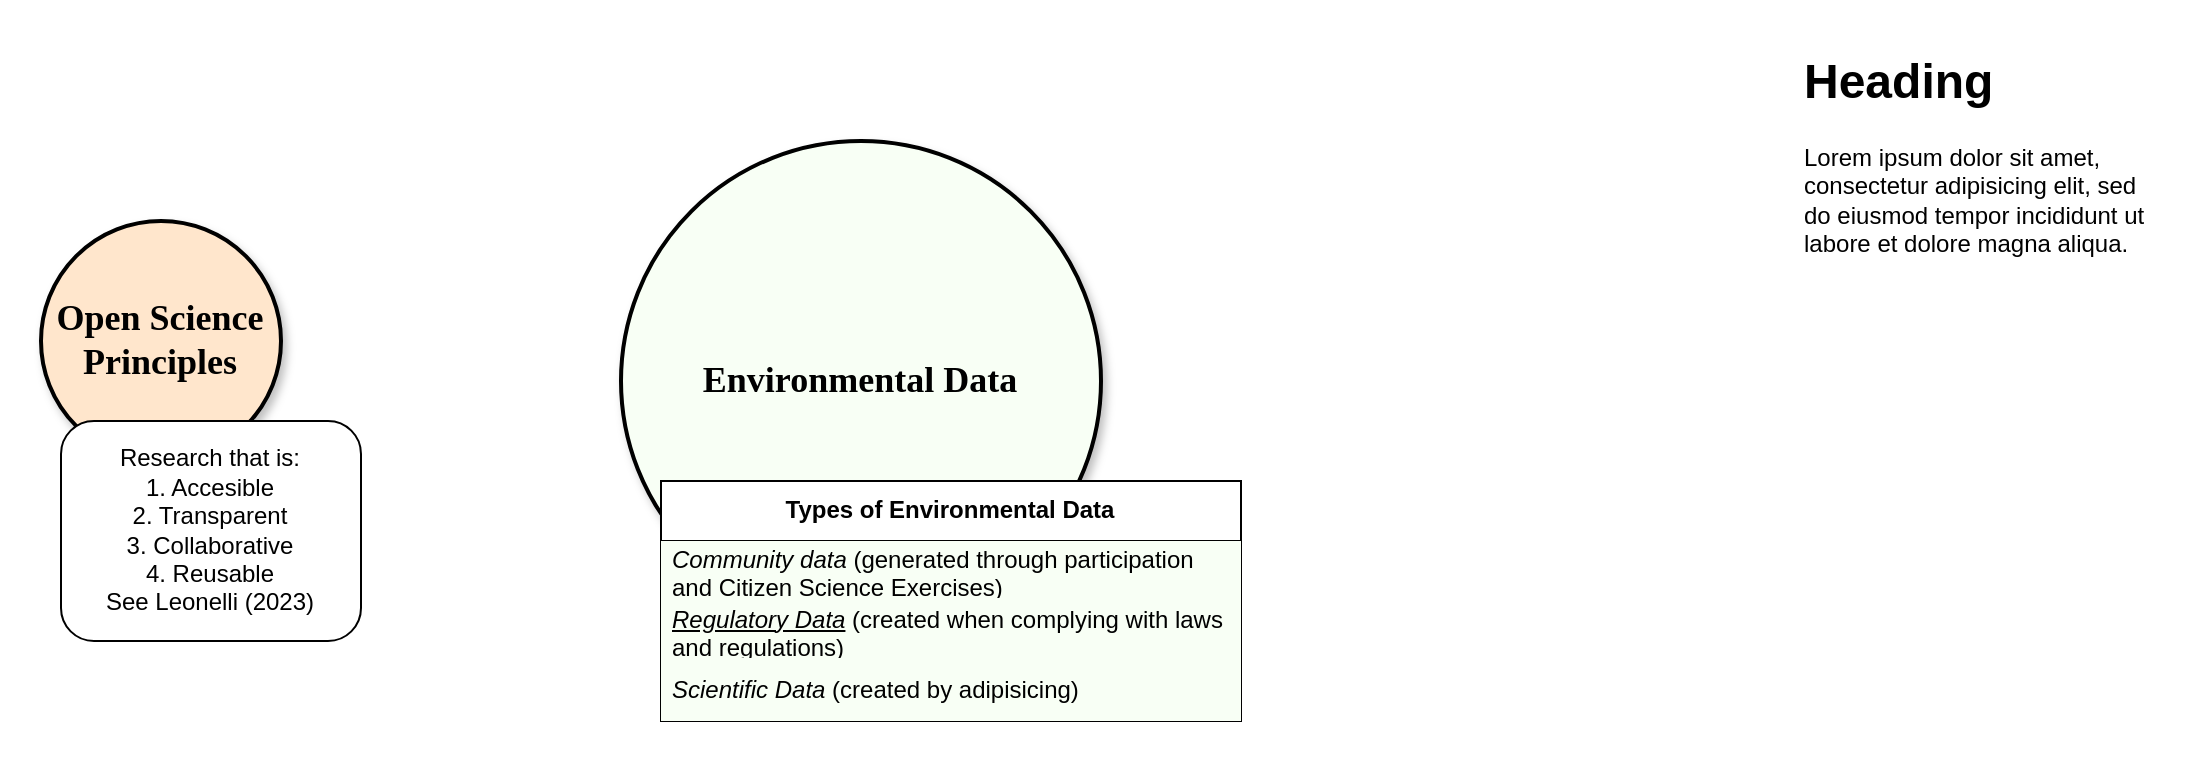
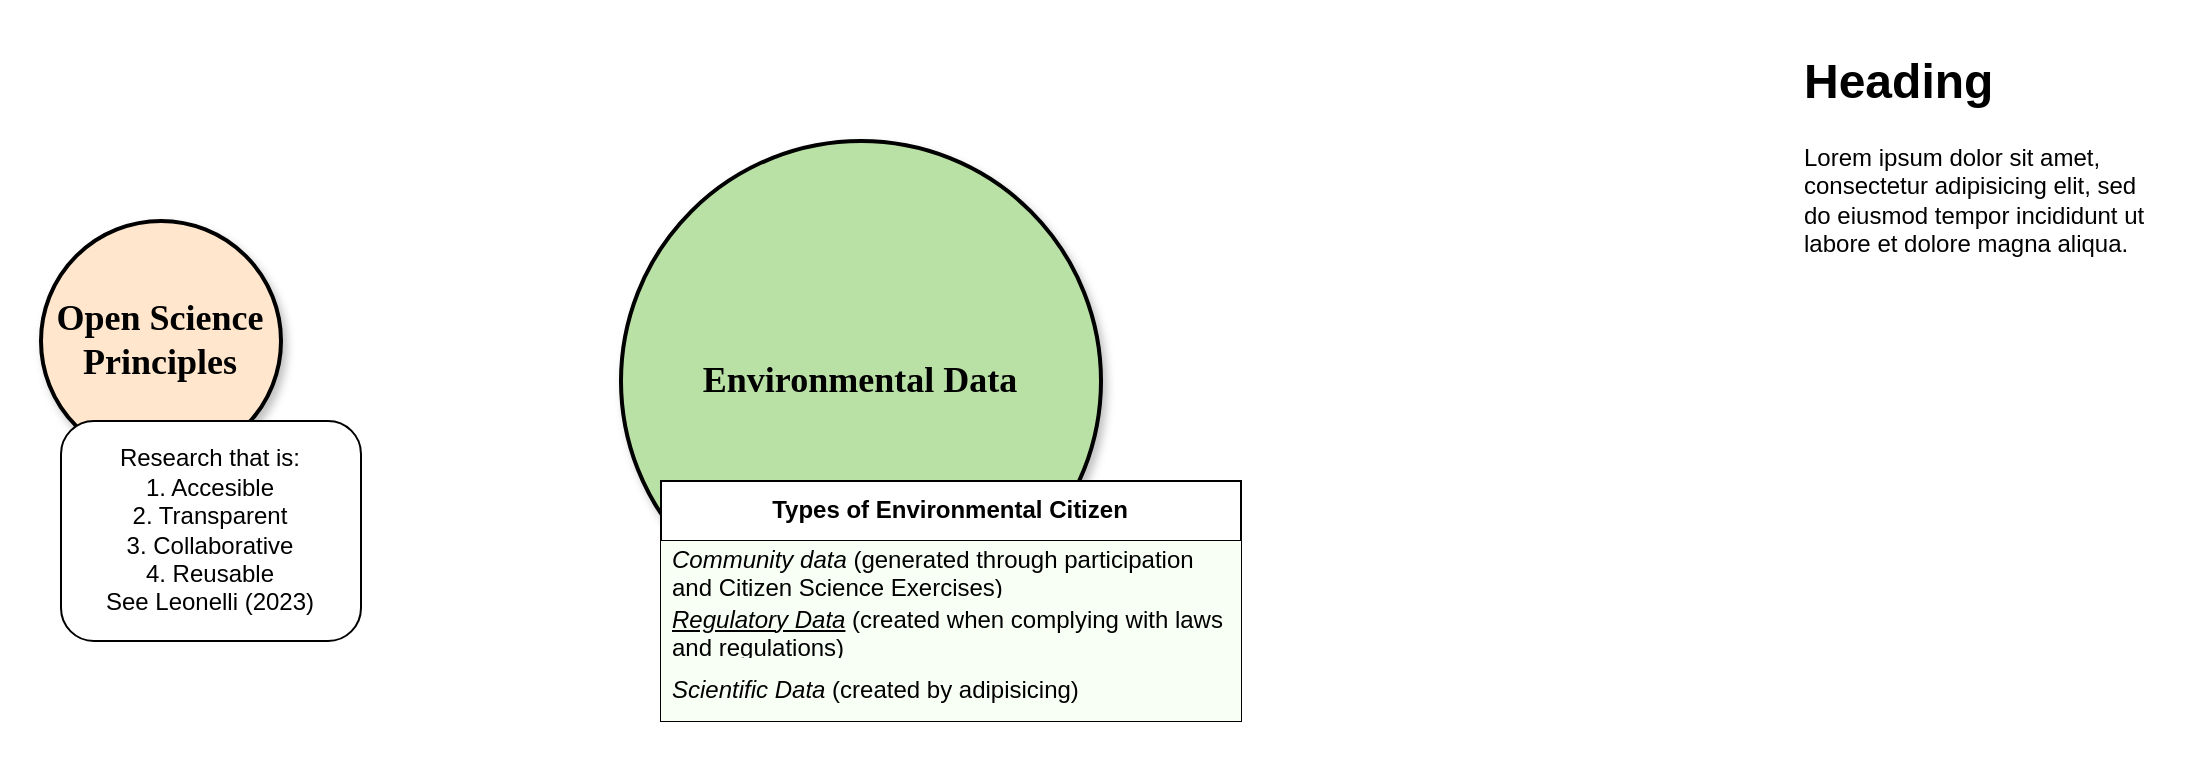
- <mxCell id="2" value="&lt;div&gt;&lt;font style=&quot;font-size: 18px;&quot;&gt;&lt;b&gt;Environmental Data&lt;/b&gt;&lt;/font&gt;&lt;/div&gt;" style="ellipse;whiteSpace=wrap;html=1;rounded=1;shadow=1;comic=0;labelBackgroundColor=none;strokeWidth=2;fontFamily=Verdana;fontSize=12;align=center;fillColor=#f8fff5;" vertex="1" parent="1"><mxGeometry x="310" y="70" width="240" height="240" as="geometry" /></mxCell>
+ <mxCell id="2" value="&lt;div&gt;&lt;font style=&quot;font-size: 18px;&quot;&gt;&lt;b&gt;Environmental Data&lt;/b&gt;&lt;/font&gt;&lt;/div&gt;" style="ellipse;whiteSpace=wrap;html=1;rounded=1;shadow=1;comic=0;labelBackgroundColor=none;strokeWidth=2;fontFamily=Verdana;fontSize=12;align=center;fillColor=#B9E0A5;" vertex="1" parent="1"><mxGeometry x="310" y="70" width="240" height="240" as="geometry" /></mxCell>
- <mxCell id="5" value="&lt;div&gt;&lt;b&gt;Types of Environmental Data&lt;/b&gt;&lt;/div&gt;" style="swimlane;fontStyle=0;childLayout=stackLayout;horizontal=1;startSize=30;horizontalStack=0;resizeParent=1;resizeParentMax=0;resizeLast=0;collapsible=1;marginBottom=0;whiteSpace=wrap;html=1;" vertex="1" parent="1"><mxGeometry x="330" y="240" width="290" height="120" as="geometry" /></mxCell>
+ <mxCell id="5" value="&lt;div&gt;&lt;b&gt;Types of Environmental Citizen&lt;/b&gt;&lt;/div&gt;" style="swimlane;fontStyle=0;childLayout=stackLayout;horizontal=1;startSize=30;horizontalStack=0;resizeParent=1;resizeParentMax=0;resizeLast=0;collapsible=1;marginBottom=0;whiteSpace=wrap;html=1;" vertex="1" parent="1"><mxGeometry x="330" y="240" width="290" height="120" as="geometry" /></mxCell>
